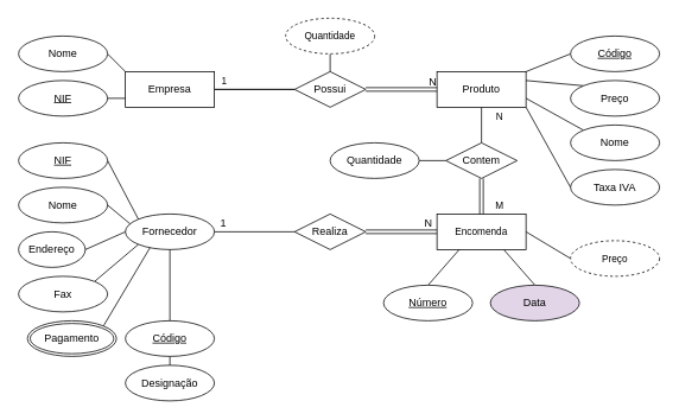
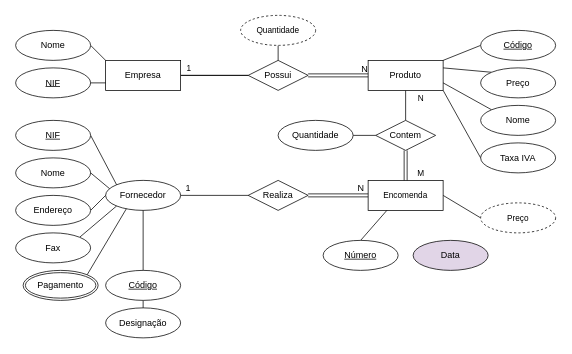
- <mxCell id="20" value="Endereço" style="ellipse;whiteSpace=wrap;html=1;" parent="1" vertex="1"><mxGeometry x="20" y="260" width="75" height="40" as="geometry" /></mxCell>
+ <mxCell id="20" value="Endereço" style="ellipse;whiteSpace=wrap;html=1;" parent="1" vertex="1"><mxGeometry x="20" y="260" width="100" height="40" as="geometry" /></mxCell>
- <mxCell id="12" style="edgeStyle=none;rounded=0;orthogonalLoop=1;jettySize=auto;html=1;exitX=0.5;exitY=0;exitDx=0;exitDy=0;entryX=0.75;entryY=1;entryDx=0;entryDy=0;endArrow=none;endFill=0;" parent="1" source="13" target="48" edge="1"><mxGeometry relative="1" as="geometry"><mxPoint x="565" y="280" as="targetPoint" /></mxGeometry></mxCell>
